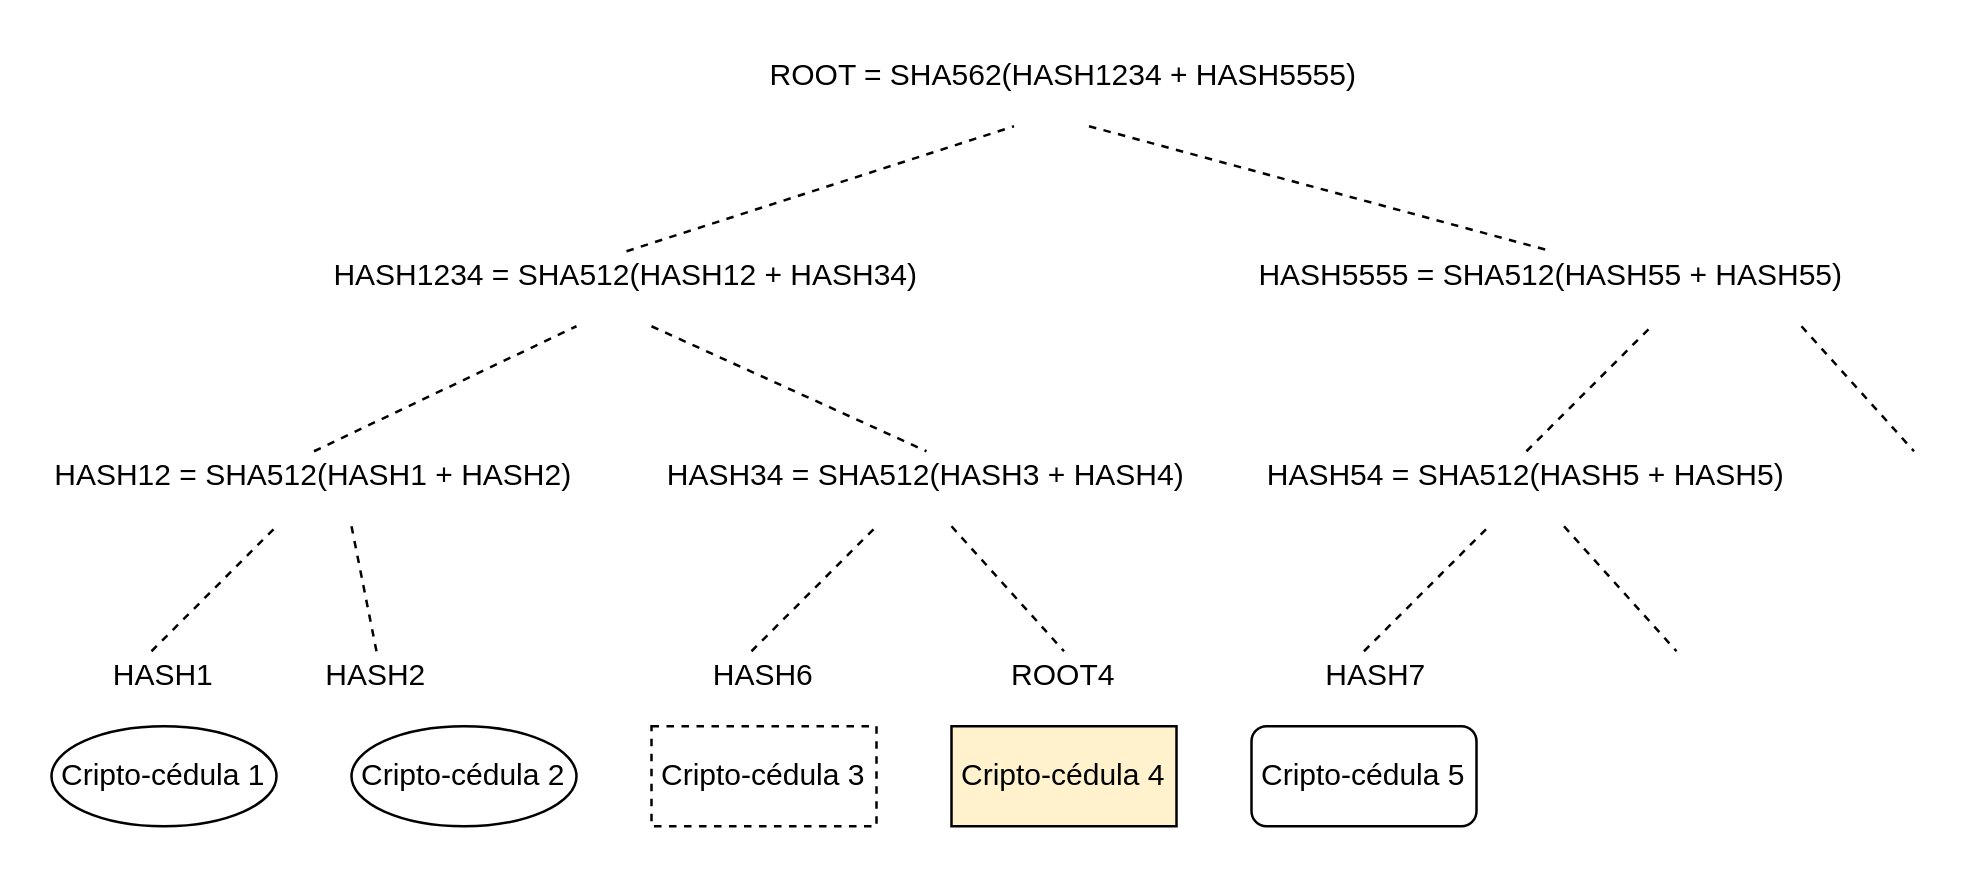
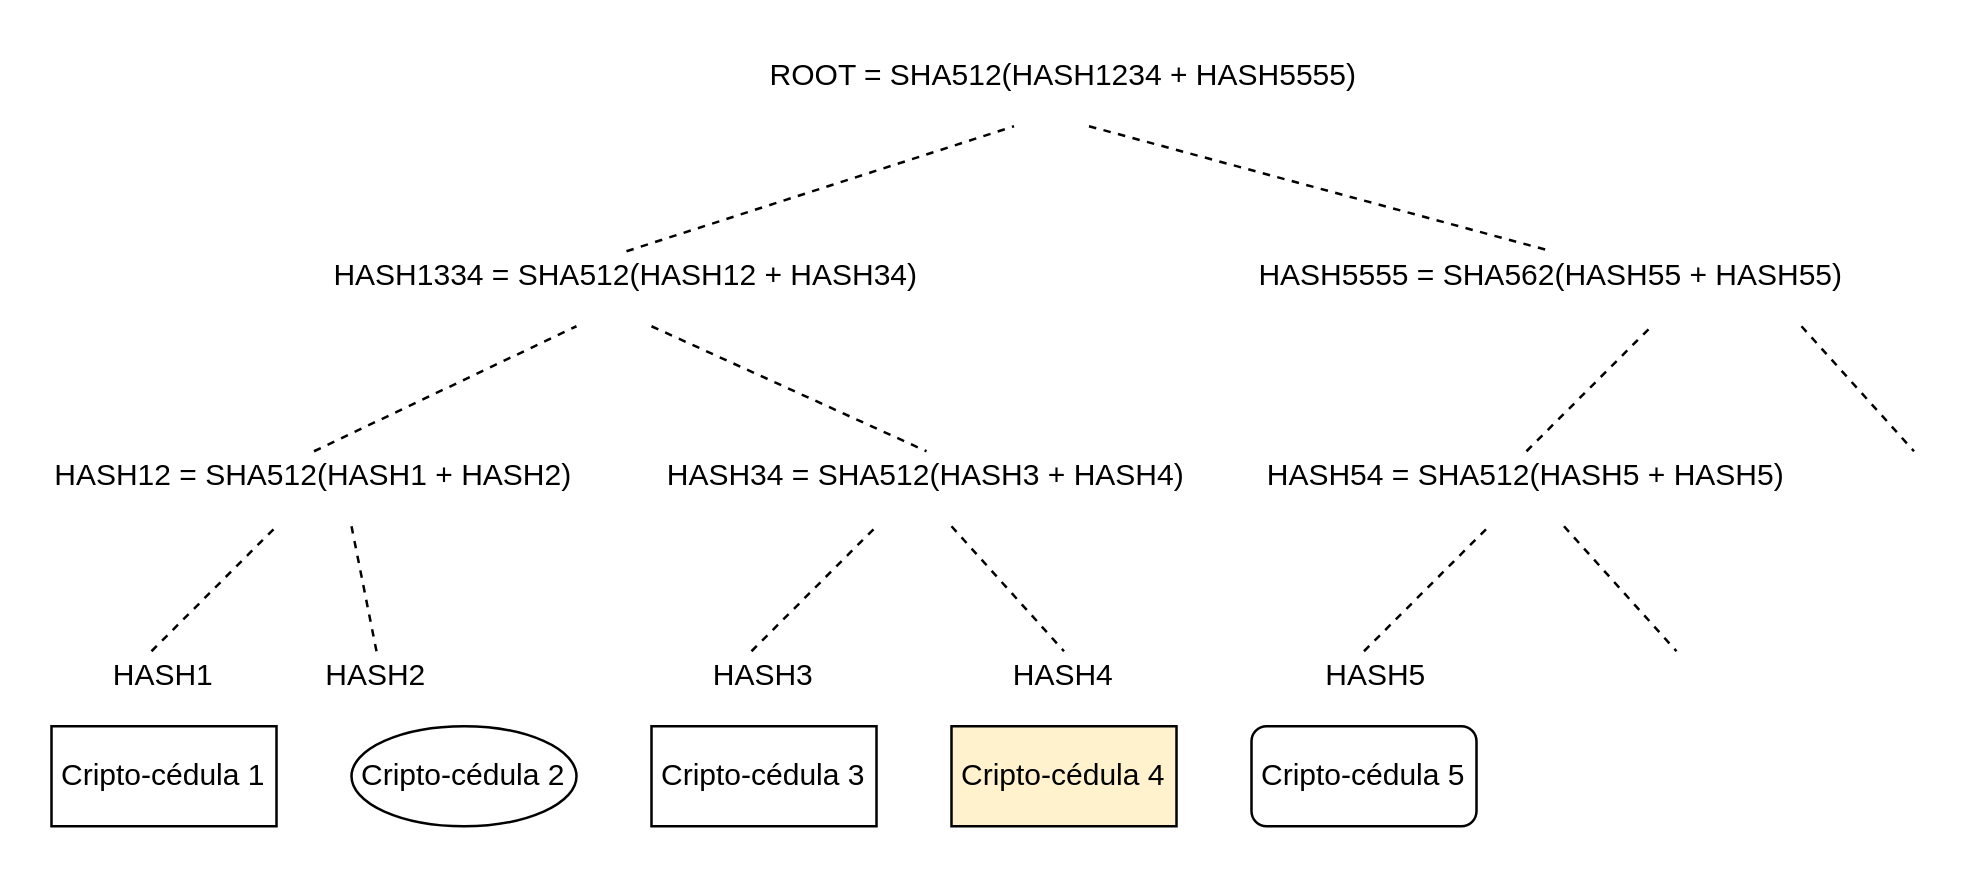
- <mxCell id="27" value="ROOT = SHA562(HASH1234 + HASH5555)" style="text;html=1;strokeColor=none;fillColor=none;align=center;verticalAlign=middle;whiteSpace=wrap;rounded=0;" vertex="1" parent="1"><mxGeometry x="305" y="20" width="240" height="20" as="geometry" /></mxCell>
+ <mxCell id="27" value="ROOT = SHA512(HASH1234 + HASH5555)" style="text;html=1;strokeColor=none;fillColor=none;align=center;verticalAlign=middle;whiteSpace=wrap;rounded=0;" vertex="1" parent="1"><mxGeometry x="305" y="20" width="240" height="20" as="geometry" /></mxCell>
- <mxCell id="23" value="HASH1234 = SHA512(HASH12 + HASH34)" style="text;html=1;strokeColor=none;fillColor=none;align=center;verticalAlign=middle;whiteSpace=wrap;rounded=0;" vertex="1" parent="1"><mxGeometry x="130" y="100" width="240" height="20" as="geometry" /></mxCell>
+ <mxCell id="23" value="HASH1334 = SHA512(HASH12 + HASH34)" style="text;html=1;strokeColor=none;fillColor=none;align=center;verticalAlign=middle;whiteSpace=wrap;rounded=0;" vertex="1" parent="1"><mxGeometry x="130" y="100" width="240" height="20" as="geometry" /></mxCell>
- <mxCell id="26" value="HASH5555 = SHA512(HASH55 + HASH55)" style="text;html=1;strokeColor=none;fillColor=none;align=center;verticalAlign=middle;whiteSpace=wrap;rounded=0;" vertex="1" parent="1"><mxGeometry x="500" y="100" width="240" height="20" as="geometry" /></mxCell>
+ <mxCell id="26" value="HASH5555 = SHA562(HASH55 + HASH55)" style="text;html=1;strokeColor=none;fillColor=none;align=center;verticalAlign=middle;whiteSpace=wrap;rounded=0;" vertex="1" parent="1"><mxGeometry x="500" y="100" width="240" height="20" as="geometry" /></mxCell>
- <mxCell id="9" value="HASH6" style="text;html=1;strokeColor=none;fillColor=none;align=center;verticalAlign=middle;whiteSpace=wrap;rounded=0;" vertex="1" parent="1"><mxGeometry x="285" y="260" width="40" height="20" as="geometry" /></mxCell>
+ <mxCell id="9" value="HASH3" style="text;html=1;strokeColor=none;fillColor=none;align=center;verticalAlign=middle;whiteSpace=wrap;rounded=0;" vertex="1" parent="1"><mxGeometry x="285" y="260" width="40" height="20" as="geometry" /></mxCell>
- <mxCell id="10" value="ROOT4" style="text;html=1;strokeColor=none;fillColor=none;align=center;verticalAlign=middle;whiteSpace=wrap;rounded=0;" vertex="1" parent="1"><mxGeometry x="405" y="260" width="40" height="20" as="geometry" /></mxCell>
+ <mxCell id="10" value="HASH4" style="text;html=1;strokeColor=none;fillColor=none;align=center;verticalAlign=middle;whiteSpace=wrap;rounded=0;" vertex="1" parent="1"><mxGeometry x="405" y="260" width="40" height="20" as="geometry" /></mxCell>
- <mxCell id="11" value="HASH7" style="text;html=1;strokeColor=none;fillColor=none;align=center;verticalAlign=middle;whiteSpace=wrap;rounded=0;" vertex="1" parent="1"><mxGeometry x="530" y="260" width="40" height="20" as="geometry" /></mxCell>
+ <mxCell id="11" value="HASH5" style="text;html=1;strokeColor=none;fillColor=none;align=center;verticalAlign=middle;whiteSpace=wrap;rounded=0;" vertex="1" parent="1"><mxGeometry x="530" y="260" width="40" height="20" as="geometry" /></mxCell>
- <mxCell id="2" value="Cripto-cédula 1" style="ellipse;whiteSpace=wrap;html=1;" vertex="1" parent="1"><mxGeometry x="20" y="290" width="90" height="40" as="geometry" /></mxCell>
+ <mxCell id="2" value="Cripto-cédula 1" style="rounded=0;whiteSpace=wrap;html=1;" vertex="1" parent="1"><mxGeometry x="20" y="290" width="90" height="40" as="geometry" /></mxCell>
- <mxCell id="4" value="Cripto-cédula 3" style="rounded=0;whiteSpace=wrap;html=1;dashed=1;" vertex="1" parent="1"><mxGeometry x="260" y="290" width="90" height="40" as="geometry" /></mxCell>
+ <mxCell id="4" value="Cripto-cédula 3" style="rounded=0;whiteSpace=wrap;html=1;" vertex="1" parent="1"><mxGeometry x="260" y="290" width="90" height="40" as="geometry" /></mxCell>
